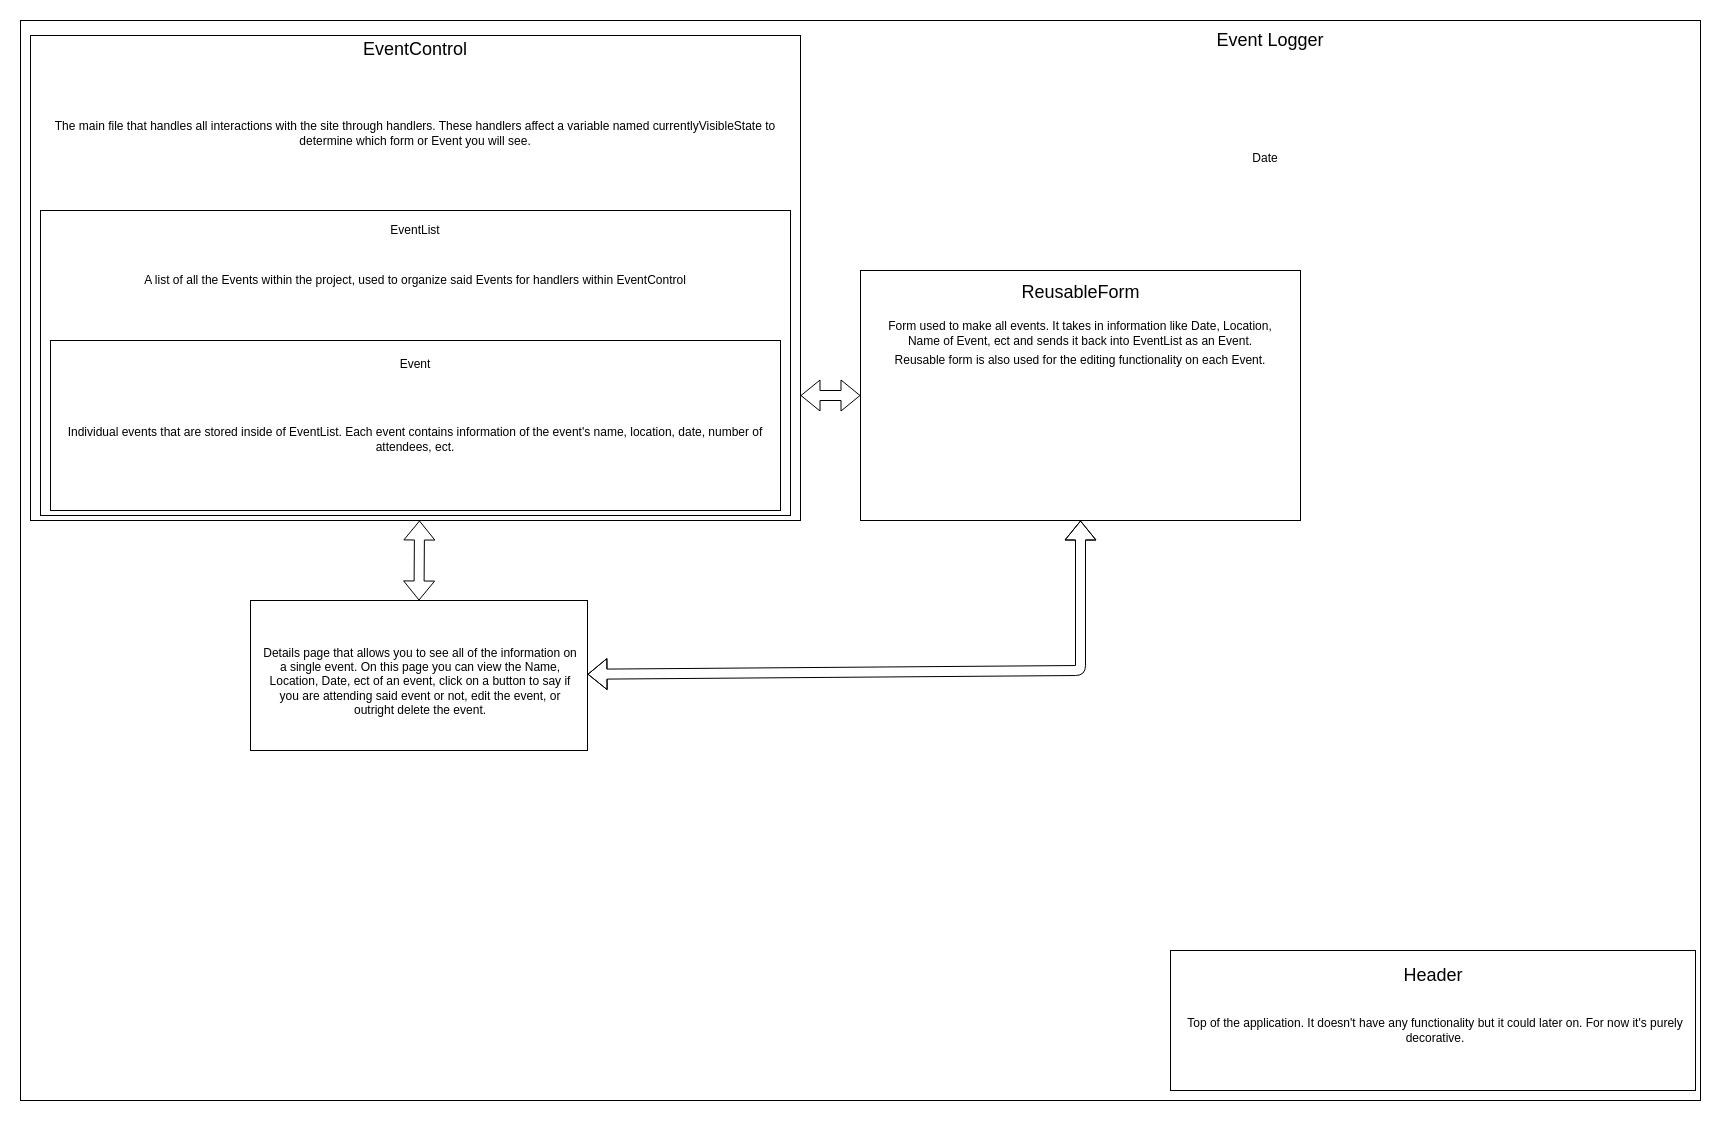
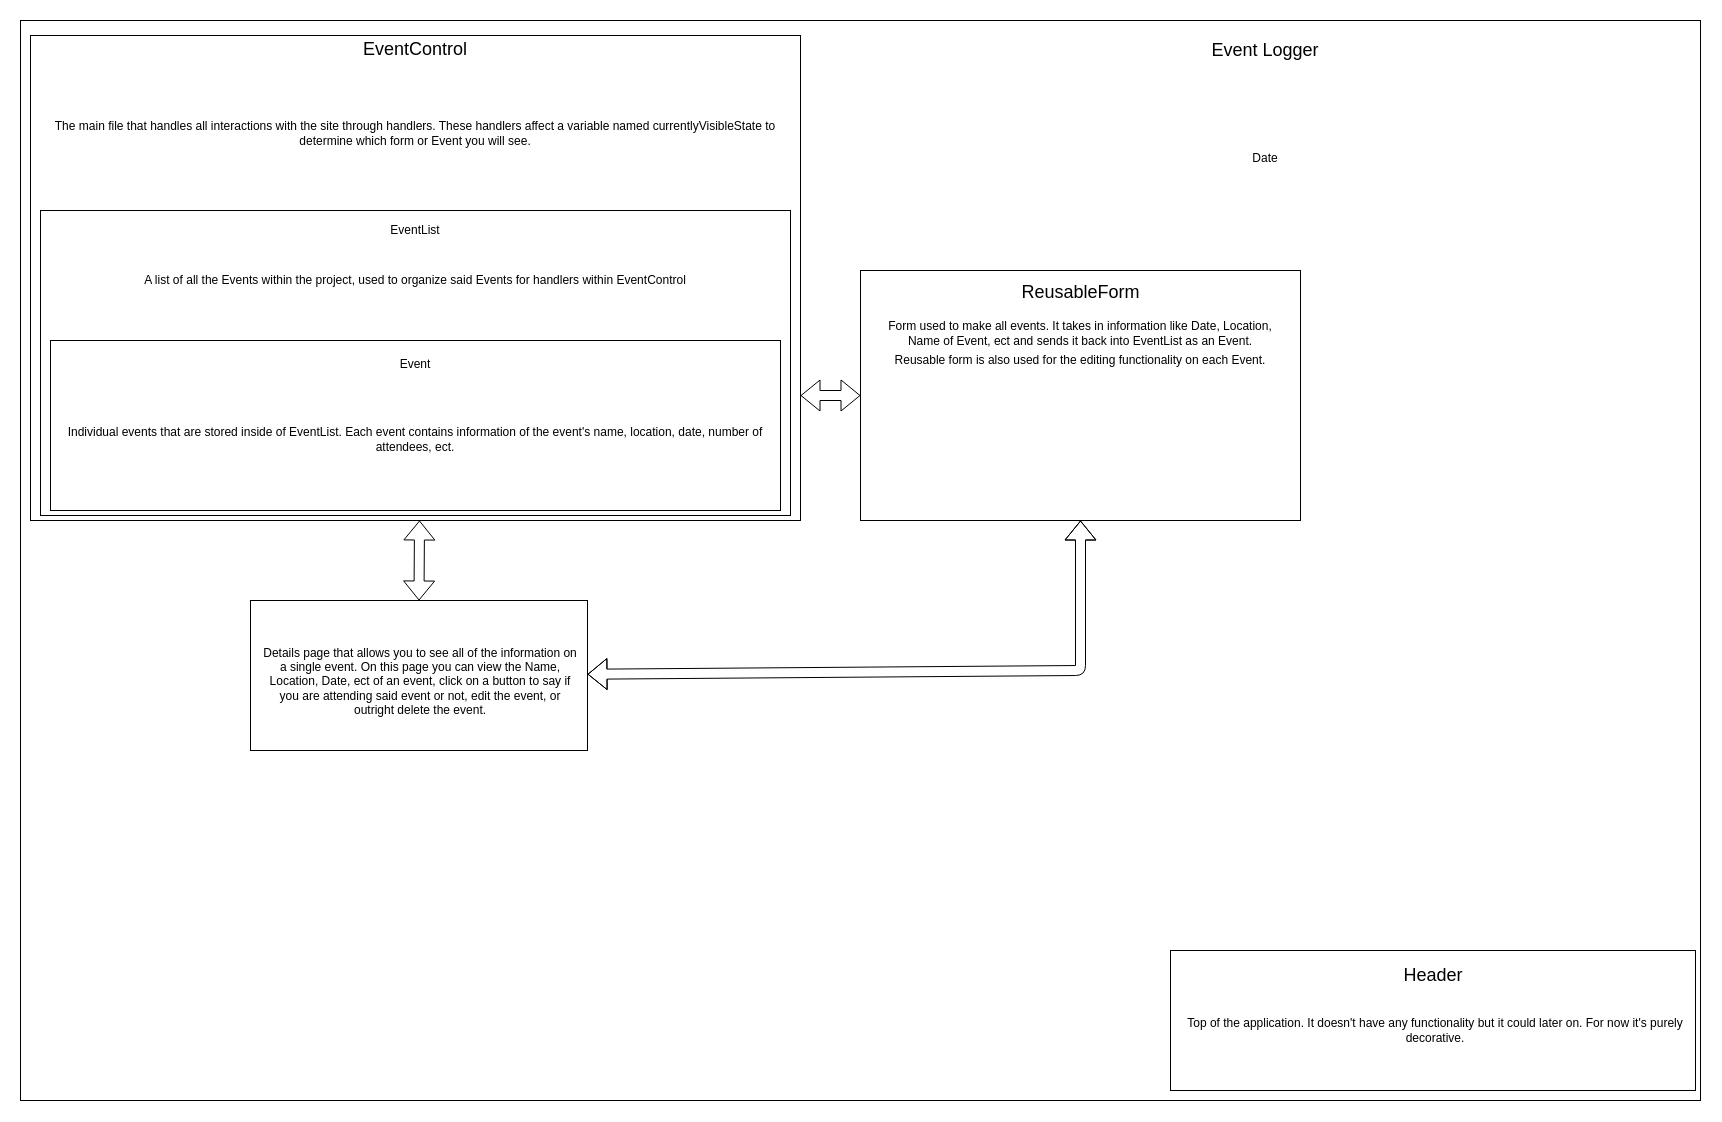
- <mxCell id="4" value="Event Logger" style="text;html=1;strokeColor=none;fillColor=none;align=center;verticalAlign=middle;whiteSpace=wrap;rounded=0;fontSize=18;" parent="2" vertex="1"><mxGeometry x="1140" y="5" width="220" height="30" as="geometry" /></mxCell>
+ <mxCell id="4" value="Event Logger" style="text;html=1;strokeColor=none;fillColor=none;align=center;verticalAlign=middle;whiteSpace=wrap;rounded=0;fontSize=18;" parent="2" vertex="1"><mxGeometry x="1135" y="15" width="220" height="30" as="geometry" /></mxCell>
